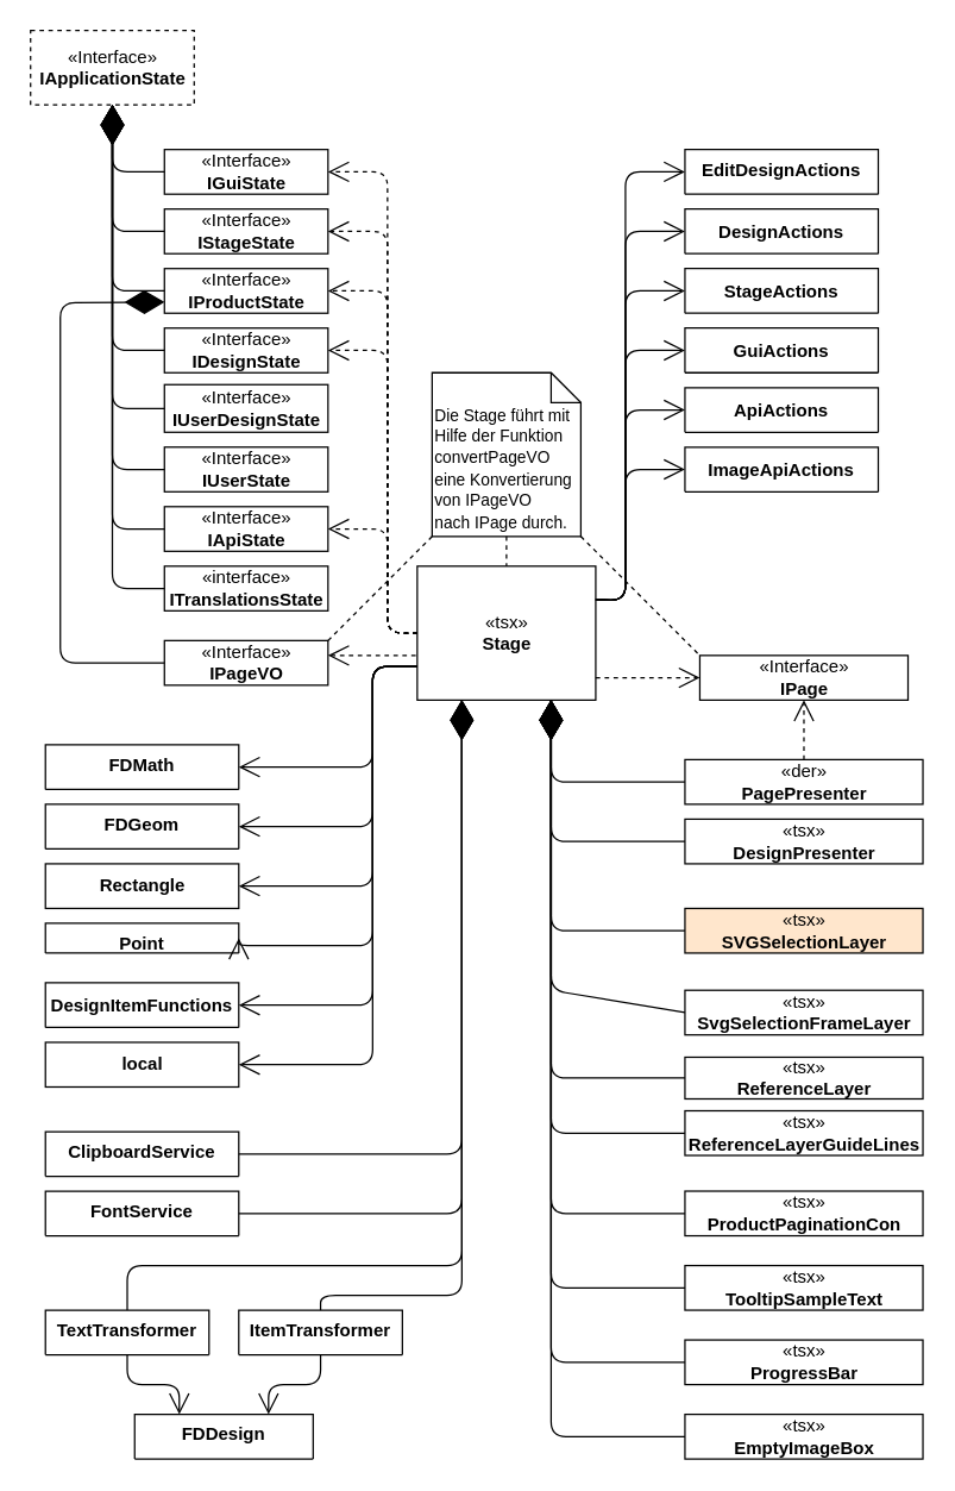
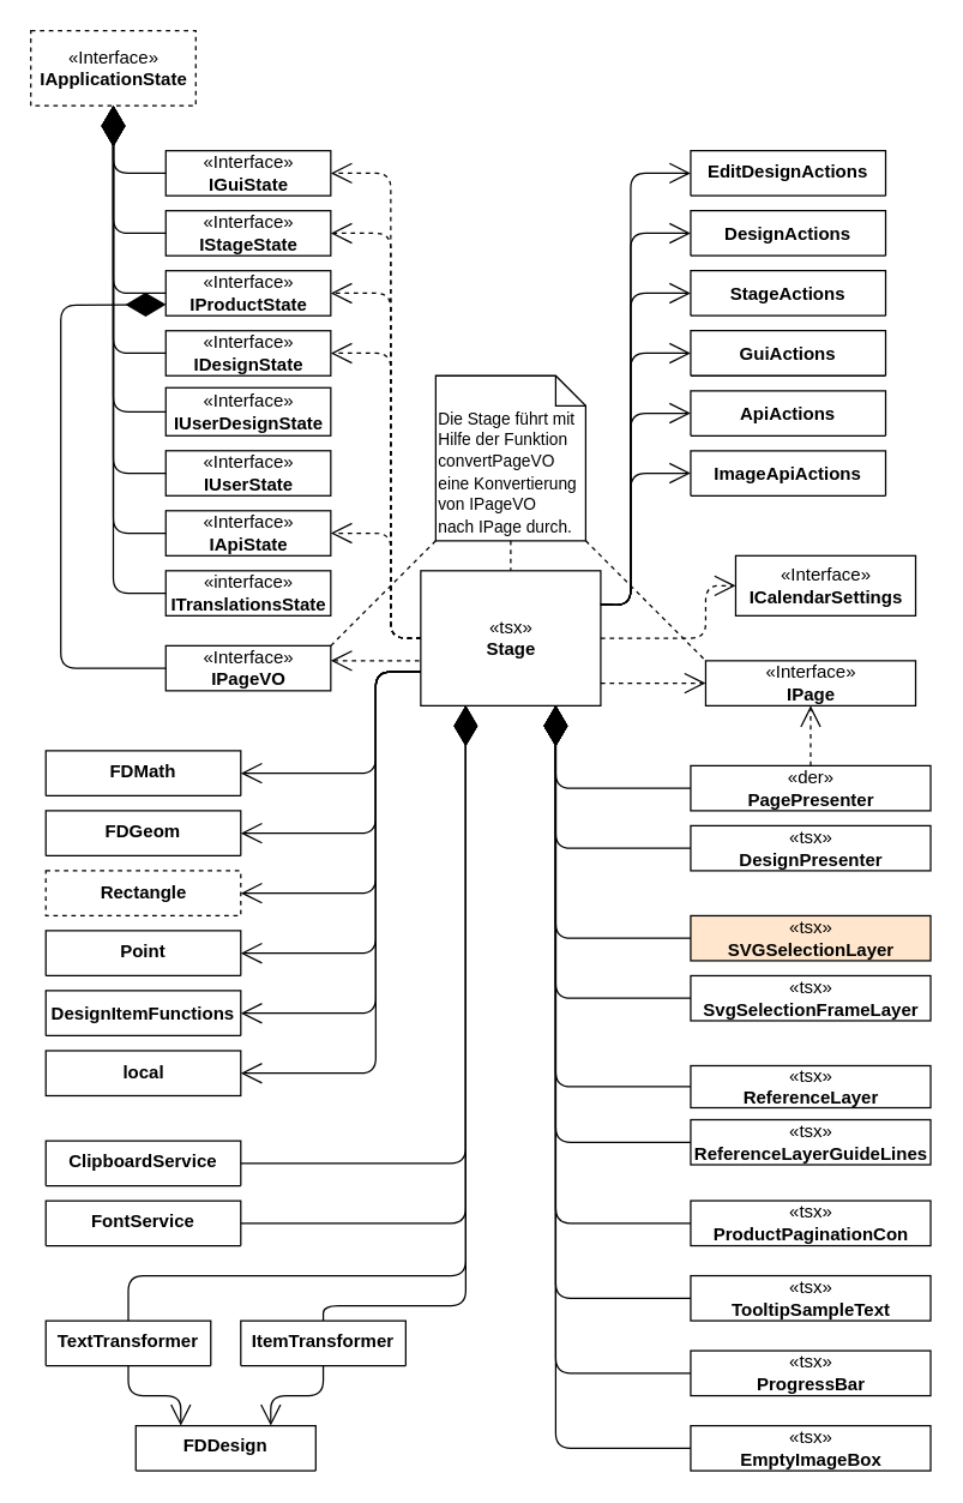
+ <mxCell id="87" value="«Interface»&lt;br&gt;&lt;b&gt;ICalendarSettings&lt;/b&gt;" style="html=1;" vertex="1" parent="1"><mxGeometry x="490" y="370" width="120" height="40" as="geometry" /></mxCell>
+ <mxCell id="92" value="" style="endArrow=open;endFill=1;endSize=12;html=1;exitX=1;exitY=0.5;exitDx=0;exitDy=0;entryX=0;entryY=0.5;entryDx=0;entryDy=0;dashed=1;edgeStyle=orthogonalEdgeStyle;" edge="1" parent="1" source="2" target="87"><mxGeometry width="160" relative="1" as="geometry"><mxPoint x="640" y="460" as="sourcePoint" /><mxPoint x="800" y="460" as="targetPoint" /><Array as="points"><mxPoint x="470" y="425" /><mxPoint x="470" y="390" /></Array></mxGeometry></mxCell>
- <mxCell id="88" value="&lt;b&gt;Rectangle&lt;/b&gt;" style="html=1;" vertex="1" parent="1"><mxGeometry x="30" y="580" width="130" height="30" as="geometry" /></mxCell>
+ <mxCell id="88" value="&lt;b&gt;Rectangle&lt;/b&gt;" style="html=1;dashed=1;" vertex="1" parent="1"><mxGeometry x="30" y="580" width="130" height="30" as="geometry" /></mxCell>
- <mxCell id="23" value="Point" style="swimlane;fontStyle=1;align=center;verticalAlign=top;childLayout=stackLayout;horizontal=1;startSize=50;horizontalStack=0;resizeParent=1;resizeParentMax=0;resizeLast=0;collapsible=1;marginBottom=0;" parent="1" vertex="1"><mxGeometry x="30" y="620" width="130" height="20" as="geometry" /></mxCell>
+ <mxCell id="23" value="Point" style="swimlane;fontStyle=1;align=center;verticalAlign=top;childLayout=stackLayout;horizontal=1;startSize=50;horizontalStack=0;resizeParent=1;resizeParentMax=0;resizeLast=0;collapsible=1;marginBottom=0;" parent="1" vertex="1"><mxGeometry x="30" y="620" width="130" height="30" as="geometry" /></mxCell>
- <mxCell id="9" value="«tsx»&lt;br&gt;&lt;span style=&quot;font-weight: bold&quot;&gt;SvgSelectionFrameLayer&lt;/span&gt;" style="html=1;" parent="1" vertex="1"><mxGeometry x="460" y="665" width="160" height="30" as="geometry" /></mxCell>
+ <mxCell id="9" value="«tsx»&lt;br&gt;&lt;span style=&quot;font-weight: bold&quot;&gt;SvgSelectionFrameLayer&lt;/span&gt;" style="html=1;" parent="1" vertex="1"><mxGeometry x="460" y="650" width="160" height="30" as="geometry" /></mxCell>
